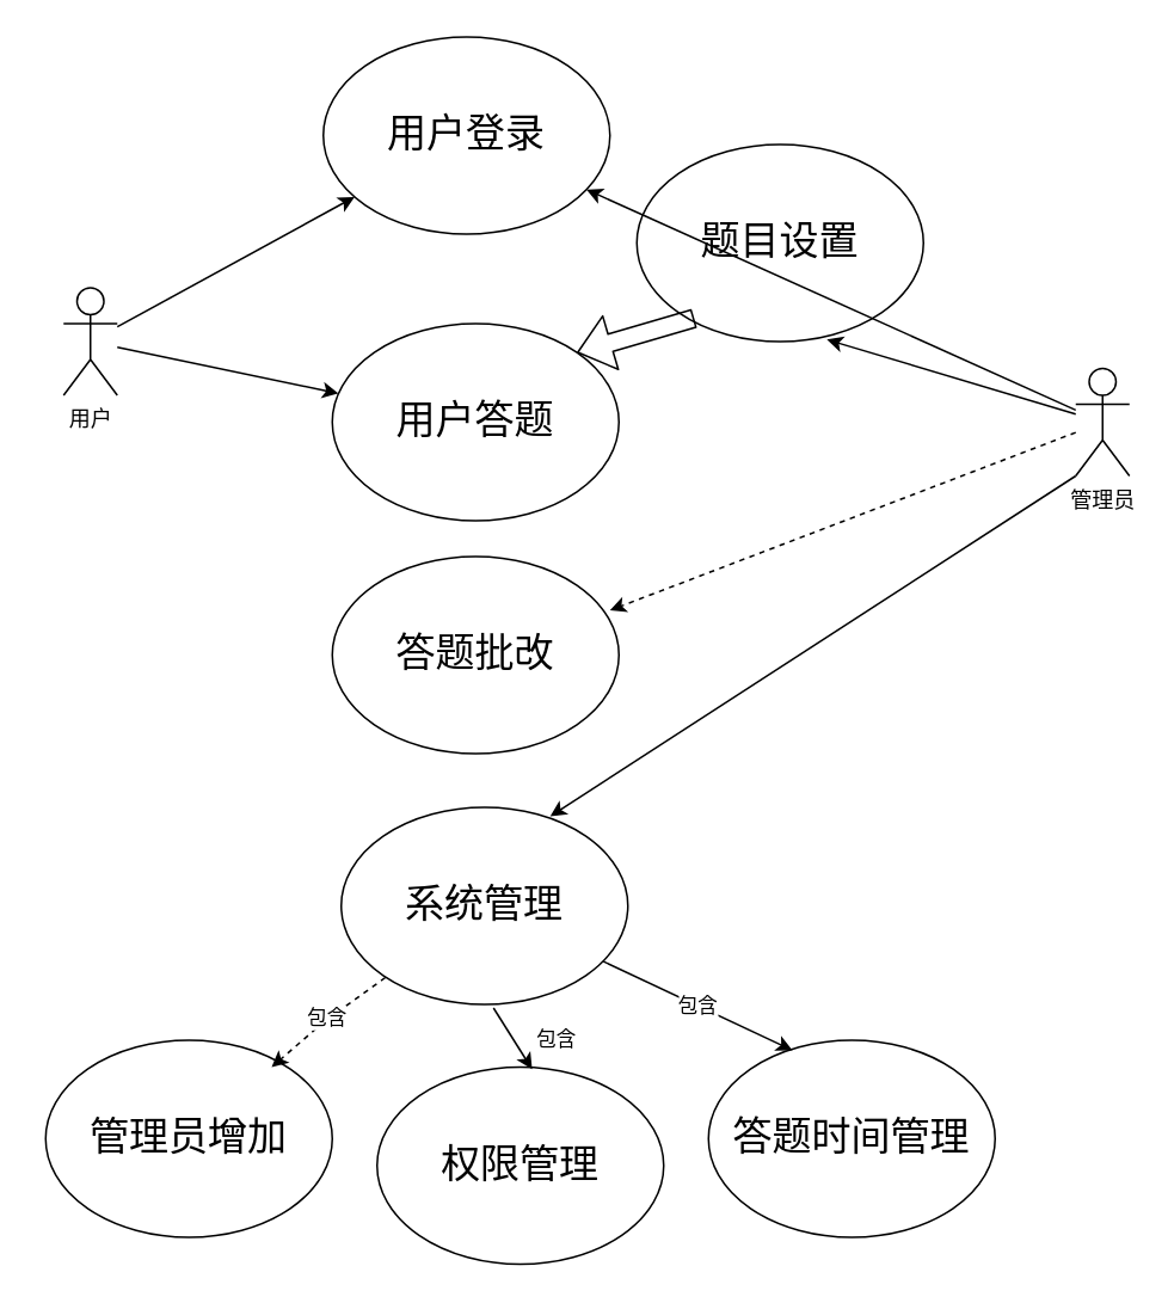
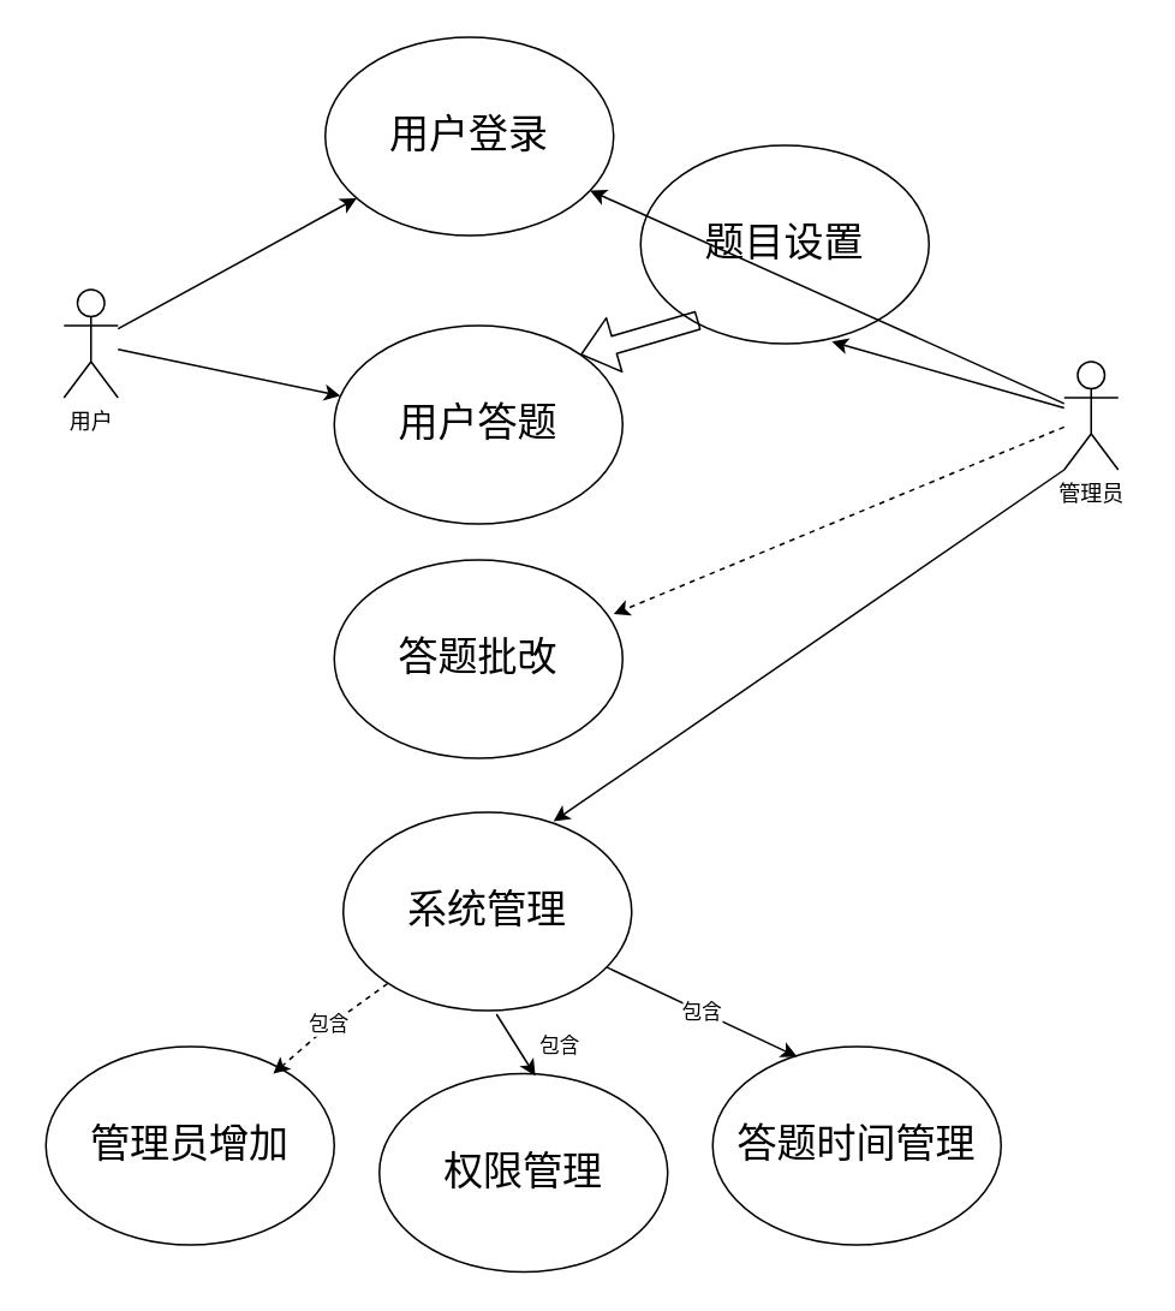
- <mxCell id="25" value="管理员" style="shape=umlActor;verticalLabelPosition=bottom;verticalAlign=top;html=1;outlineConnect=0;" vertex="1" parent="1"><mxGeometry x="600" y="205" width="30" height="60" as="geometry" /></mxCell>
+ <mxCell id="25" value="管理员" style="shape=umlActor;verticalLabelPosition=bottom;verticalAlign=top;html=1;outlineConnect=0;" vertex="1" parent="1"><mxGeometry x="590" y="200" width="30" height="60" as="geometry" /></mxCell>
